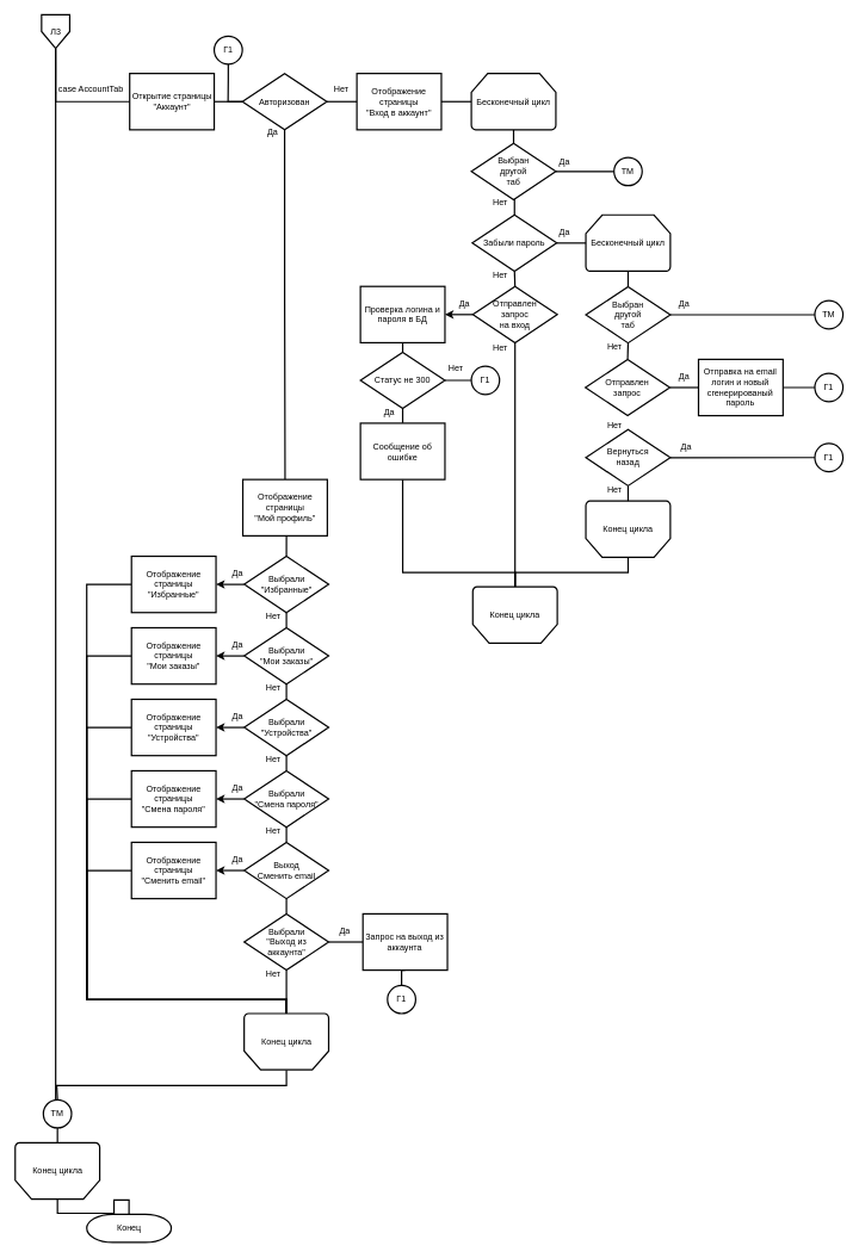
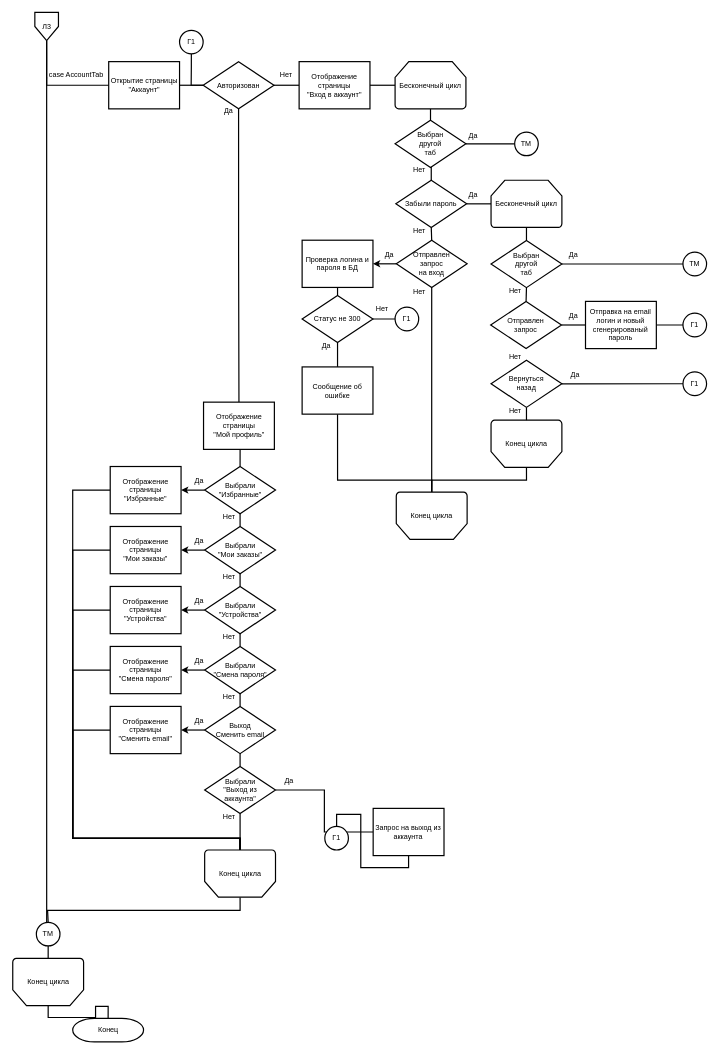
- <mxCell id="110" value="Сообщение об ошибке" style="rounded=0;whiteSpace=wrap;html=1;absoluteArcSize=1;arcSize=14;strokeWidth=2;" parent="1" vertex="1"><mxGeometry x="503" y="591.26" width="118.11" height="78.74" as="geometry" /></mxCell>
+ <mxCell id="110" value="Сообщение об ошибке" style="rounded=0;whiteSpace=wrap;html=1;absoluteArcSize=1;arcSize=14;strokeWidth=2;" parent="1" vertex="1"><mxGeometry x="503" y="611.26" width="118.11" height="78.74" as="geometry" /></mxCell>
- <mxCell id="78" value="Запрос на выход из аккаунта" style="rounded=0;whiteSpace=wrap;html=1;absoluteArcSize=1;arcSize=14;strokeWidth=2;" parent="1" vertex="1"><mxGeometry x="506.45" y="1277.31" width="118.11" height="78.74" as="geometry" /></mxCell>
+ <mxCell id="78" value="Запрос на выход из аккаунта" style="rounded=0;whiteSpace=wrap;html=1;absoluteArcSize=1;arcSize=14;strokeWidth=2;" parent="1" vertex="1"><mxGeometry x="621.45" y="1347.31" width="118.11" height="78.74" as="geometry" /></mxCell>
